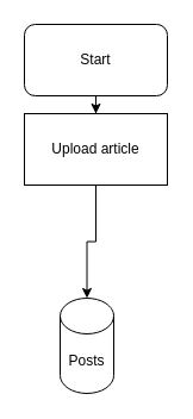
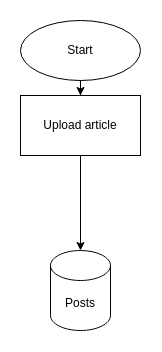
- <mxCell id="3" value="Start" style="rounded=1;whiteSpace=wrap;html=1;" vertex="1" parent="1"><mxGeometry x="20" y="20" width="120" height="60" as="geometry" /></mxCell>
+ <mxCell id="3" value="Start" style="ellipse;whiteSpace=wrap;html=1;" vertex="1" parent="1"><mxGeometry x="20" y="20" width="120" height="60" as="geometry" /></mxCell>
- <mxCell id="5" value="Posts" style="shape=cylinder3;whiteSpace=wrap;html=1;boundedLbl=1;backgroundOutline=1;size=15;" vertex="1" parent="1"><mxGeometry x="50" y="250" width="45" height="80" as="geometry" /></mxCell>
+ <mxCell id="5" value="Posts" style="shape=cylinder3;whiteSpace=wrap;html=1;boundedLbl=1;backgroundOutline=1;size=15;" vertex="1" parent="1"><mxGeometry x="50" y="250" width="60" height="80" as="geometry" /></mxCell>
